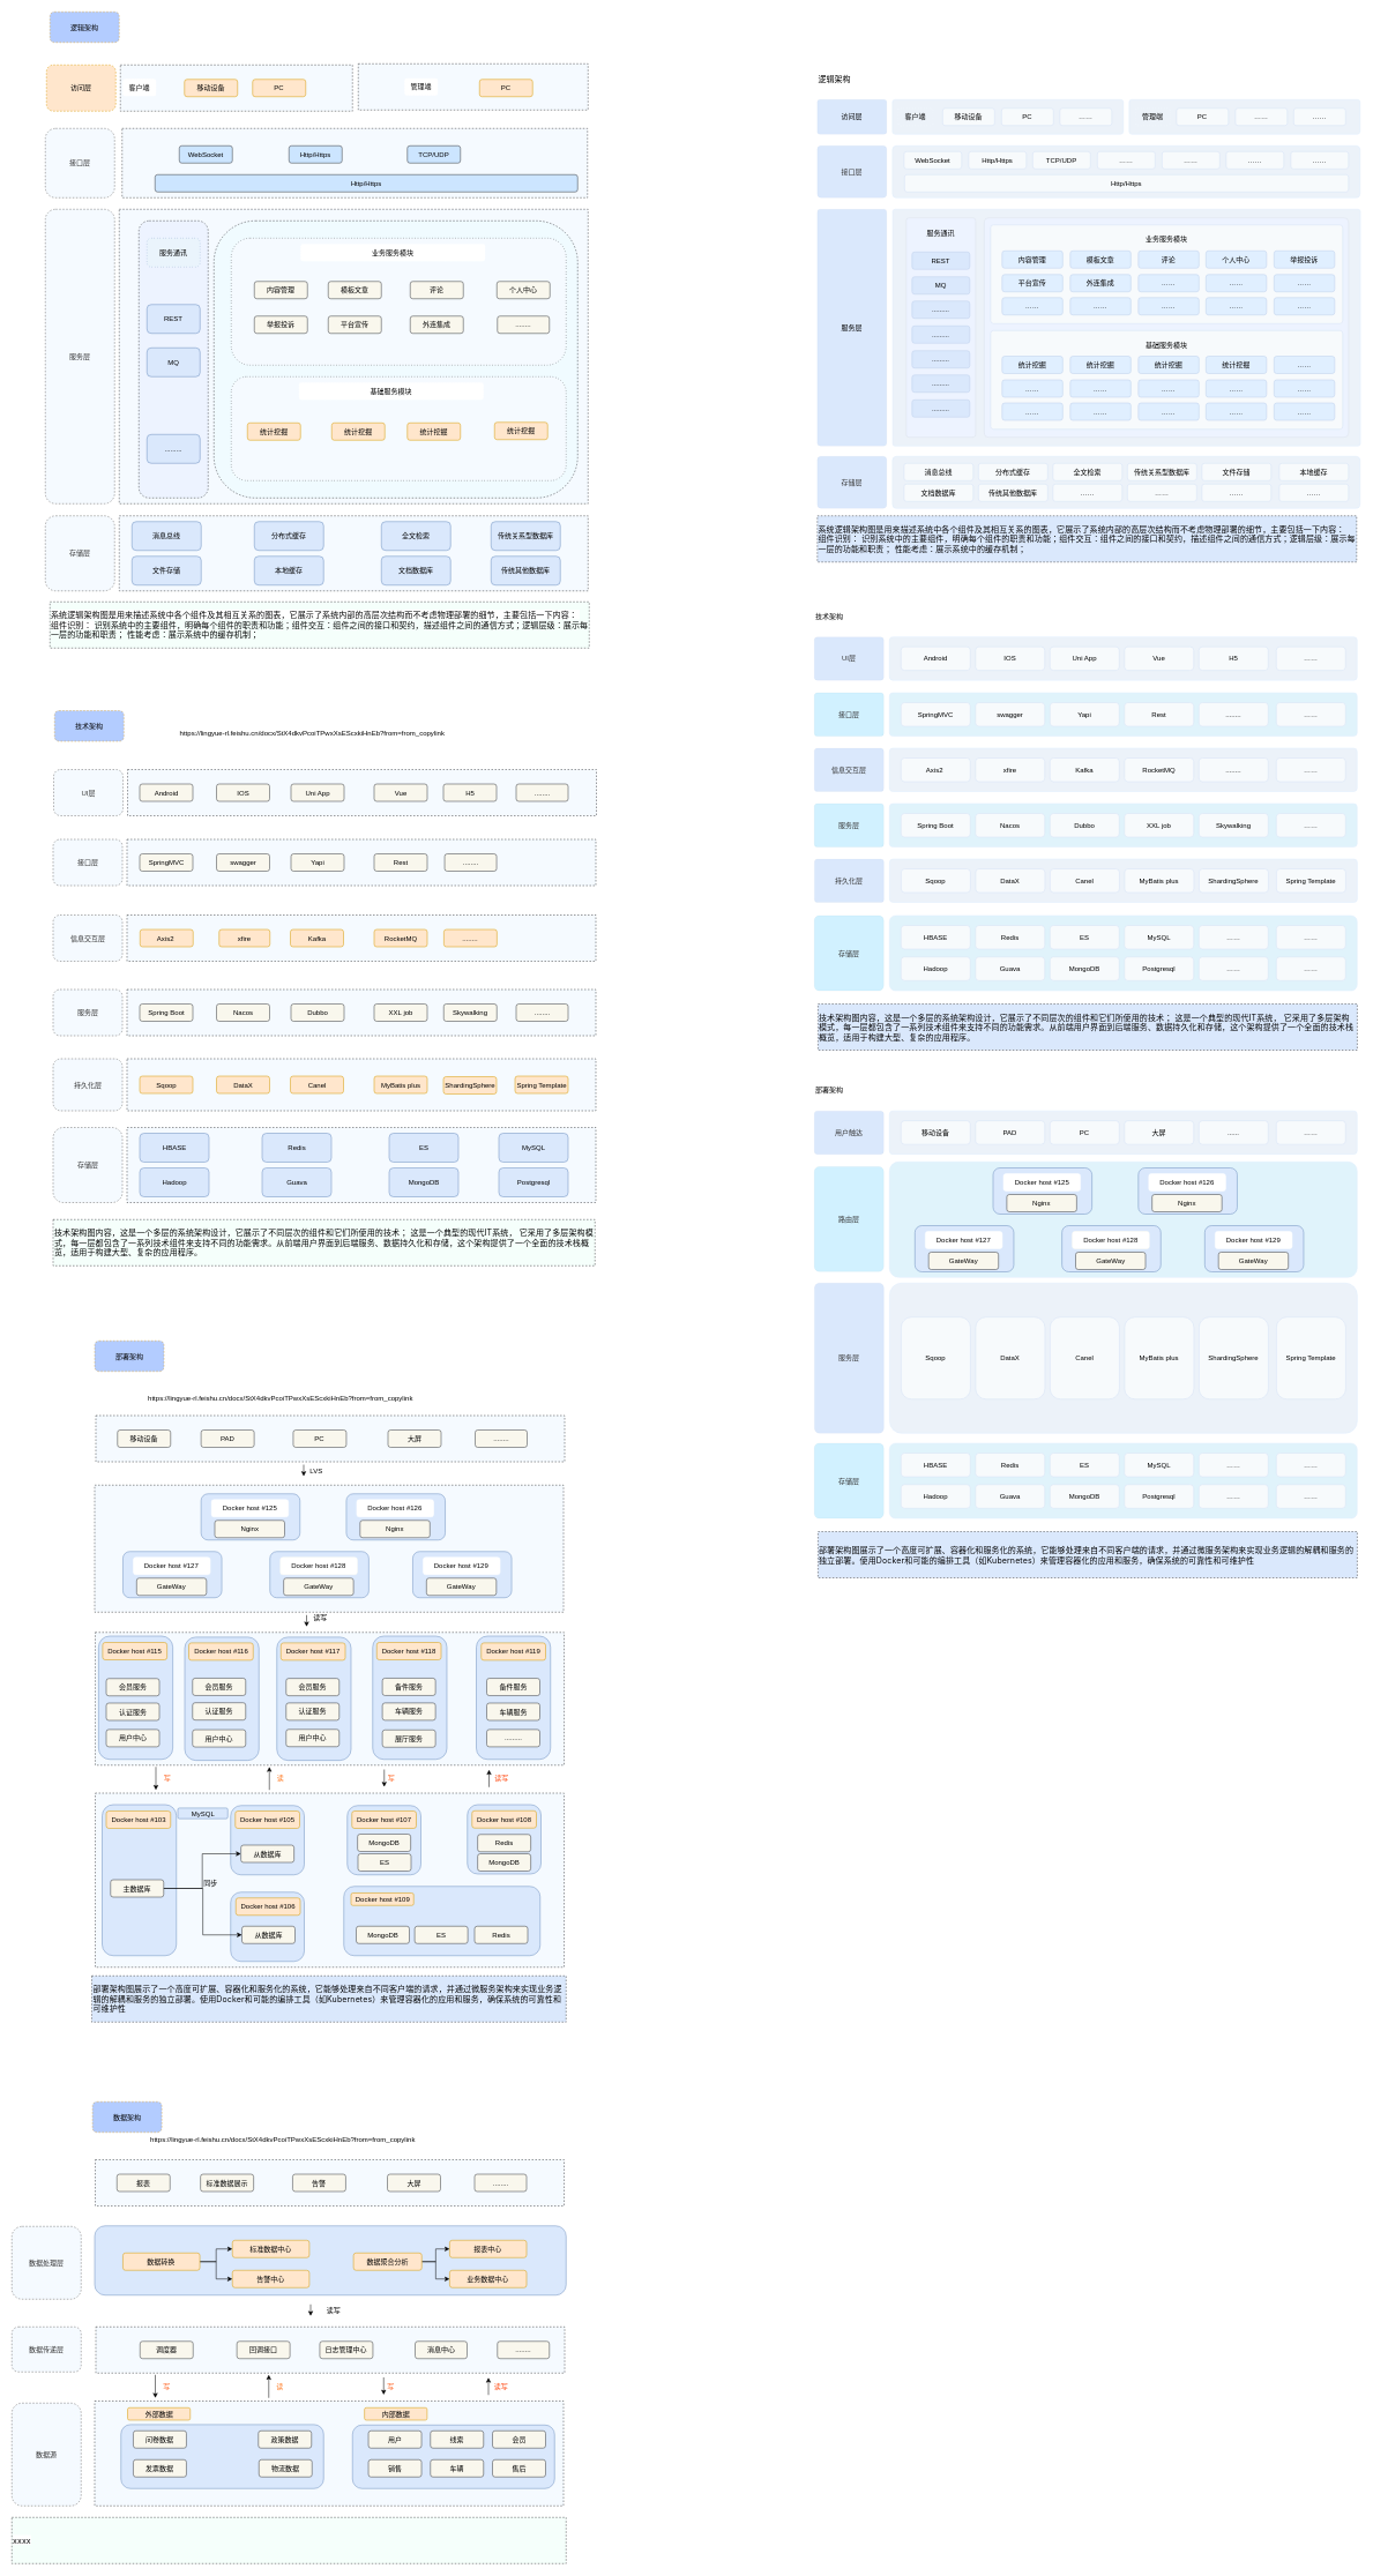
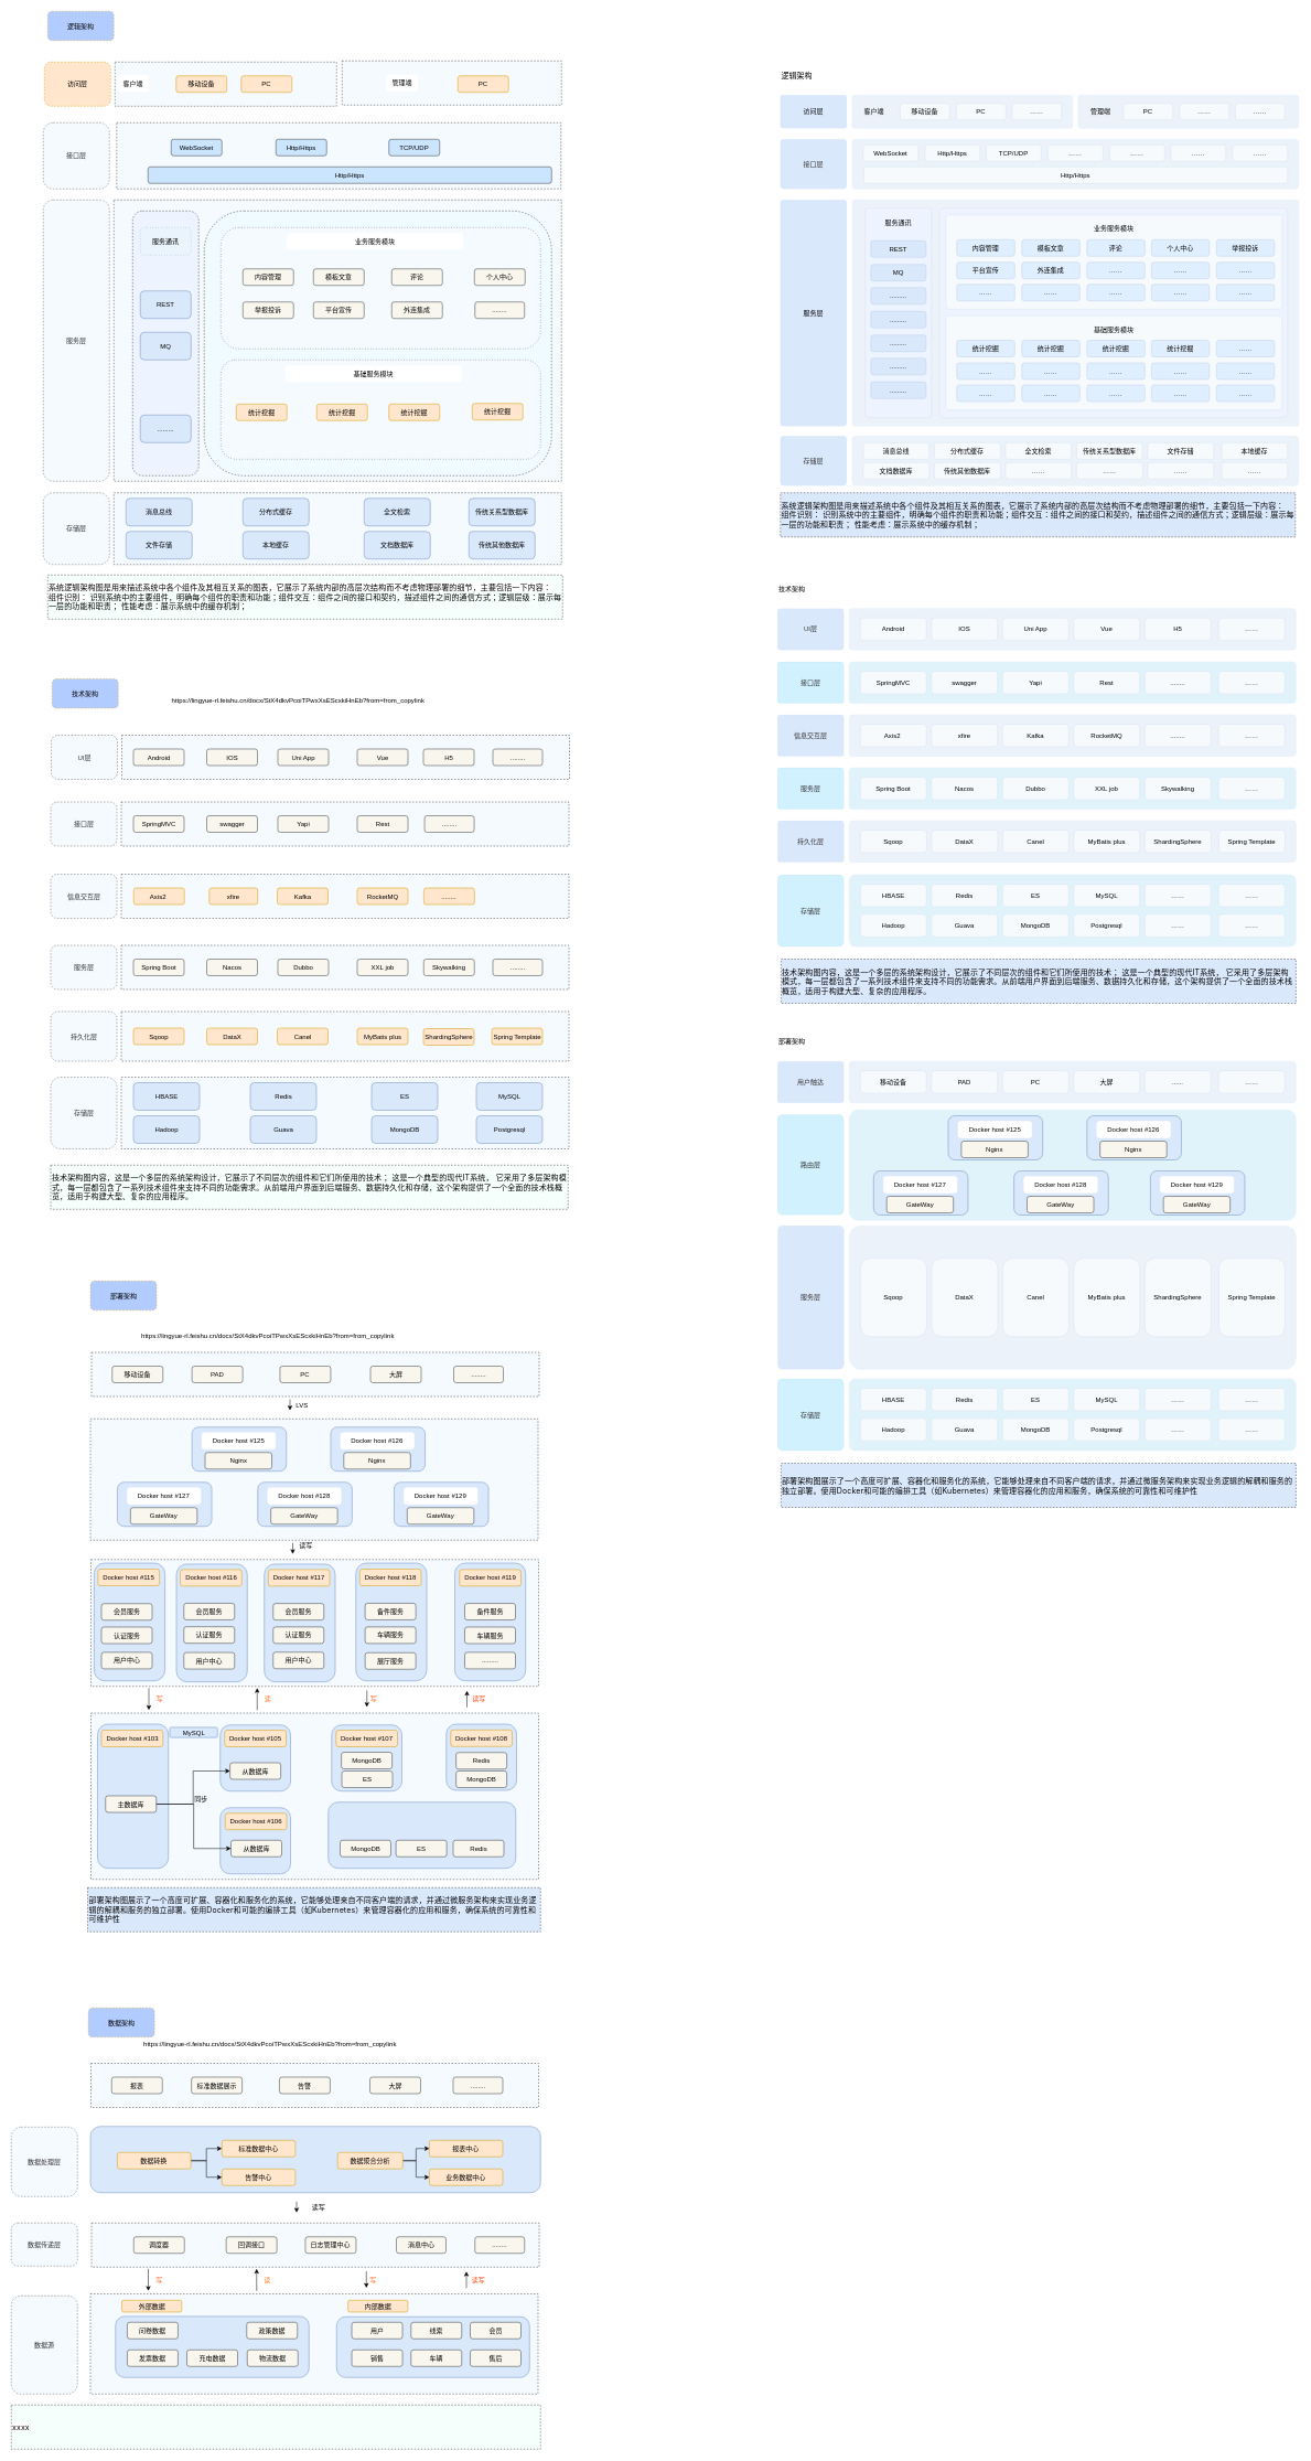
- <mxCell id="133" value="Docker host #109" style="rounded=1;whiteSpace=wrap;html=1;fillColor=#ffe6cc;strokeColor=#d79b00;" parent="1" vertex="1"><mxGeometry x="607.5" y="3278.5" width="108.5" height="21.5" as="geometry" /></mxCell>
+ <mxCell id="228" value="充电数据" style="rounded=1;whiteSpace=wrap;html=1;fillColor=#f9f7ed;strokeColor=#36393d;" parent="1" vertex="1"><mxGeometry x="338.5" y="4260" width="92" height="30" as="geometry" /></mxCell>
